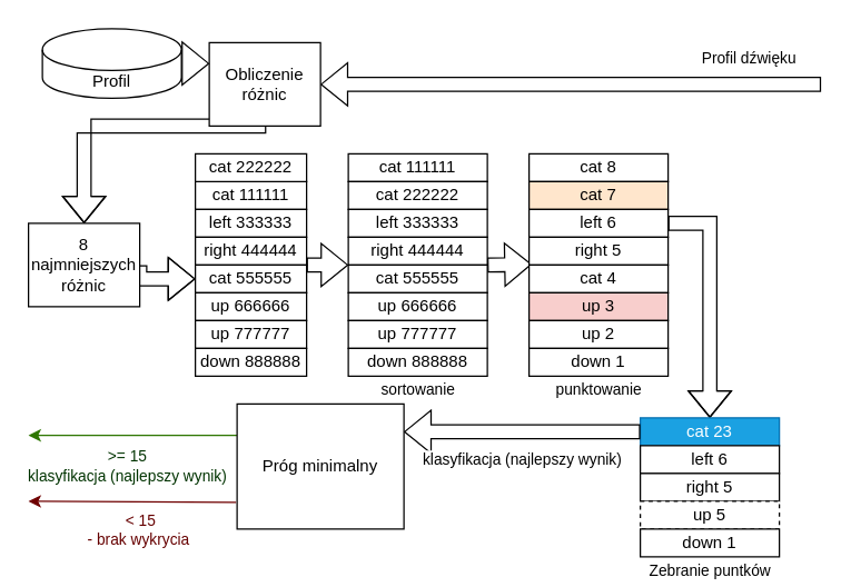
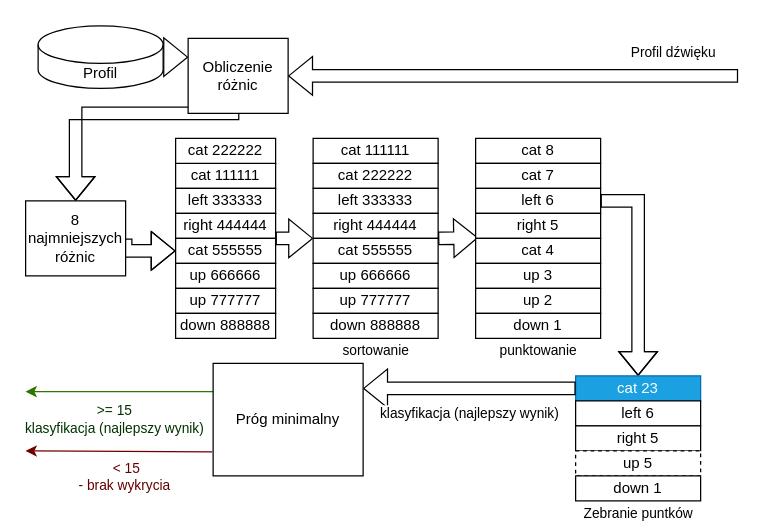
- <mxCell id="22" value="cat 7" style="rounded=0;whiteSpace=wrap;html=1;fillColor=#ffe6cc;" parent="1" vertex="1"><mxGeometry x="380" y="130" width="100" height="20" as="geometry" /></mxCell>
+ <mxCell id="22" value="cat 7" style="rounded=0;whiteSpace=wrap;html=1;" parent="1" vertex="1"><mxGeometry x="380" y="130" width="100" height="20" as="geometry" /></mxCell>
- <mxCell id="26" value="up 3" style="rounded=0;whiteSpace=wrap;html=1;fillColor=#f8cecc;" parent="1" vertex="1"><mxGeometry x="380" y="210" width="100" height="20" as="geometry" /></mxCell>
+ <mxCell id="26" value="up 3" style="rounded=0;whiteSpace=wrap;html=1;" parent="1" vertex="1"><mxGeometry x="380" y="210" width="100" height="20" as="geometry" /></mxCell>
